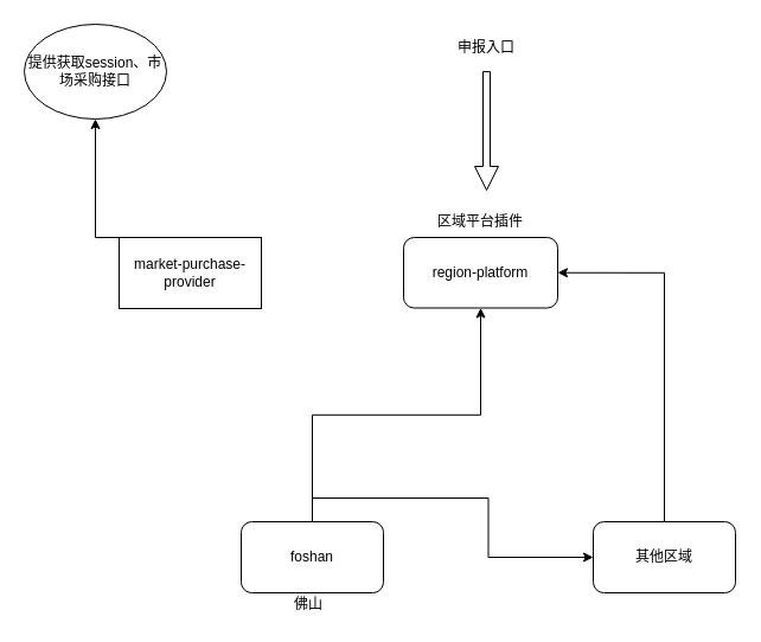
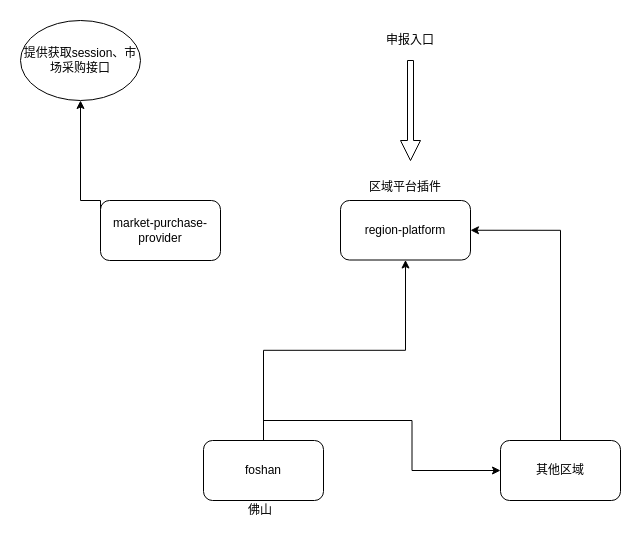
- <mxCell id="9" value="market-purchase-provider" style="whiteSpace=wrap;html=1;rounded=0;" vertex="1" parent="1"><mxGeometry x="100" y="200" width="120" height="60" as="geometry" /></mxCell>
+ <mxCell id="9" value="market-purchase-provider" style="rounded=1;whiteSpace=wrap;html=1;" vertex="1" parent="1"><mxGeometry x="100" y="200" width="120" height="60" as="geometry" /></mxCell>
